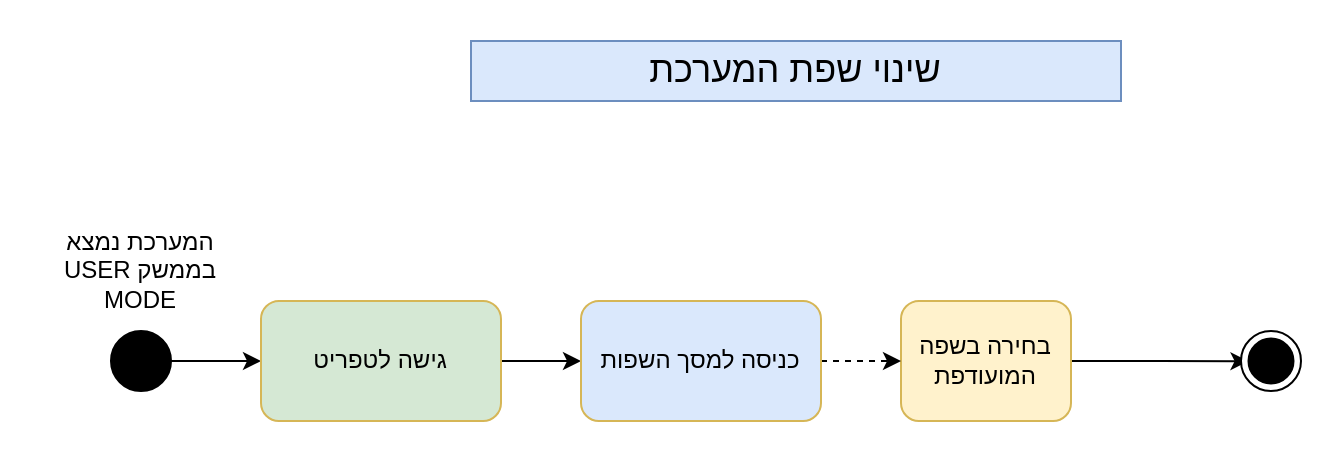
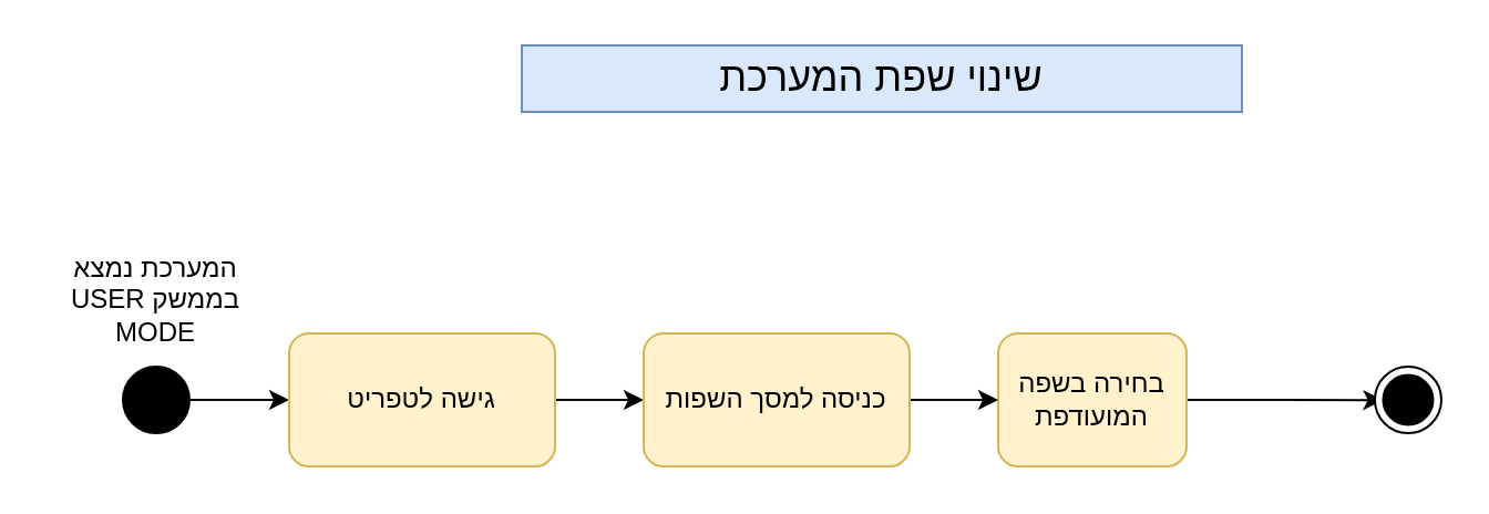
- <mxCell id="8" value="גישה לטפריט" style="rounded=1;whiteSpace=wrap;html=1;fillColor=#d5e8d4;strokeColor=#d6b656;align=center;textDirection=rtl;" parent="1" vertex="1"><mxGeometry x="130" y="150" width="120" height="60" as="geometry" /></mxCell>
+ <mxCell id="8" value="גישה לטפריט" style="rounded=1;whiteSpace=wrap;html=1;fillColor=#fff2cc;strokeColor=#d6b656;align=center;textDirection=rtl;" parent="1" vertex="1"><mxGeometry x="130" y="150" width="120" height="60" as="geometry" /></mxCell>
- <mxCell id="13" value="כניסה למסך השפות" style="rounded=1;whiteSpace=wrap;html=1;fillColor=#dae8fc;strokeColor=#d6b656;align=center;textDirection=rtl;" parent="1" vertex="1"><mxGeometry x="290" y="150" width="120" height="60" as="geometry" /></mxCell>
+ <mxCell id="13" value="כניסה למסך השפות" style="rounded=1;whiteSpace=wrap;html=1;fillColor=#fff2cc;strokeColor=#d6b656;align=center;textDirection=rtl;" parent="1" vertex="1"><mxGeometry x="290" y="150" width="120" height="60" as="geometry" /></mxCell>
- <mxCell id="12" value="" style="edgeStyle=orthogonalEdgeStyle;rounded=0;orthogonalLoop=1;jettySize=auto;html=1;fontSize=18;fontColor=none;dashed=1;" parent="1" source="13" target="7" edge="1"><mxGeometry relative="1" as="geometry" /></mxCell>
+ <mxCell id="12" value="" style="edgeStyle=orthogonalEdgeStyle;rounded=0;orthogonalLoop=1;jettySize=auto;html=1;fontSize=18;fontColor=none;" parent="1" source="13" target="7" edge="1"><mxGeometry relative="1" as="geometry" /></mxCell>
